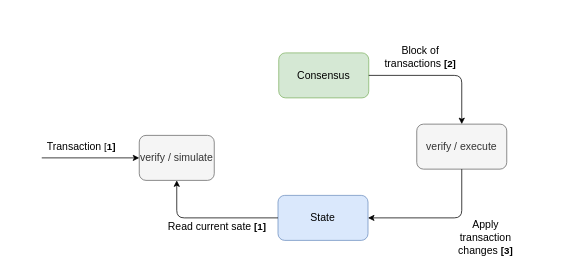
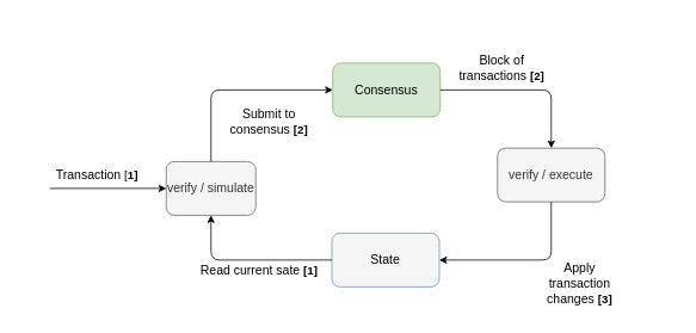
+ <mxCell id="9" value="" style="edgeStyle=elbowEdgeStyle;elbow=vertical;endArrow=classic;html=1;rounded=1;fontSize=14;entryX=0;entryY=0.5;entryDx=0;entryDy=0;exitX=0.5;exitY=0;exitDx=0;exitDy=0;" edge="1" parent="1" source="3" target="4"><mxGeometry width="50" height="50" relative="1" as="geometry"><mxPoint x="315" y="220" as="sourcePoint" /><mxPoint x="475" y="280" as="targetPoint" /><Array as="points"><mxPoint x="285" y="100" /></Array></mxGeometry></mxCell>
+ <mxCell id="14" value="Submit to consensus &lt;b&gt;&lt;font style=&quot;font-size: 13px;&quot;&gt;[2]&lt;/font&gt;&lt;/b&gt;" style="text;html=1;strokeColor=none;fillColor=none;align=center;verticalAlign=middle;whiteSpace=wrap;rounded=0;fontSize=14;" vertex="1" parent="1"><mxGeometry x="255" y="120" width="90" height="30" as="geometry" /></mxCell>
- <mxCell id="5" value="State" style="rounded=1;whiteSpace=wrap;html=1;fontSize=14;fillColor=#dae8fc;strokeColor=#6c8ebf;" vertex="1" parent="1"><mxGeometry x="370" y="260" width="120" height="60" as="geometry" /></mxCell>
+ <mxCell id="5" value="State" style="rounded=1;whiteSpace=wrap;html=1;fontSize=14;fillColor=#f5f5f5;strokeColor=#6c8ebf;" vertex="1" parent="1"><mxGeometry x="370" y="260" width="120" height="60" as="geometry" /></mxCell>
